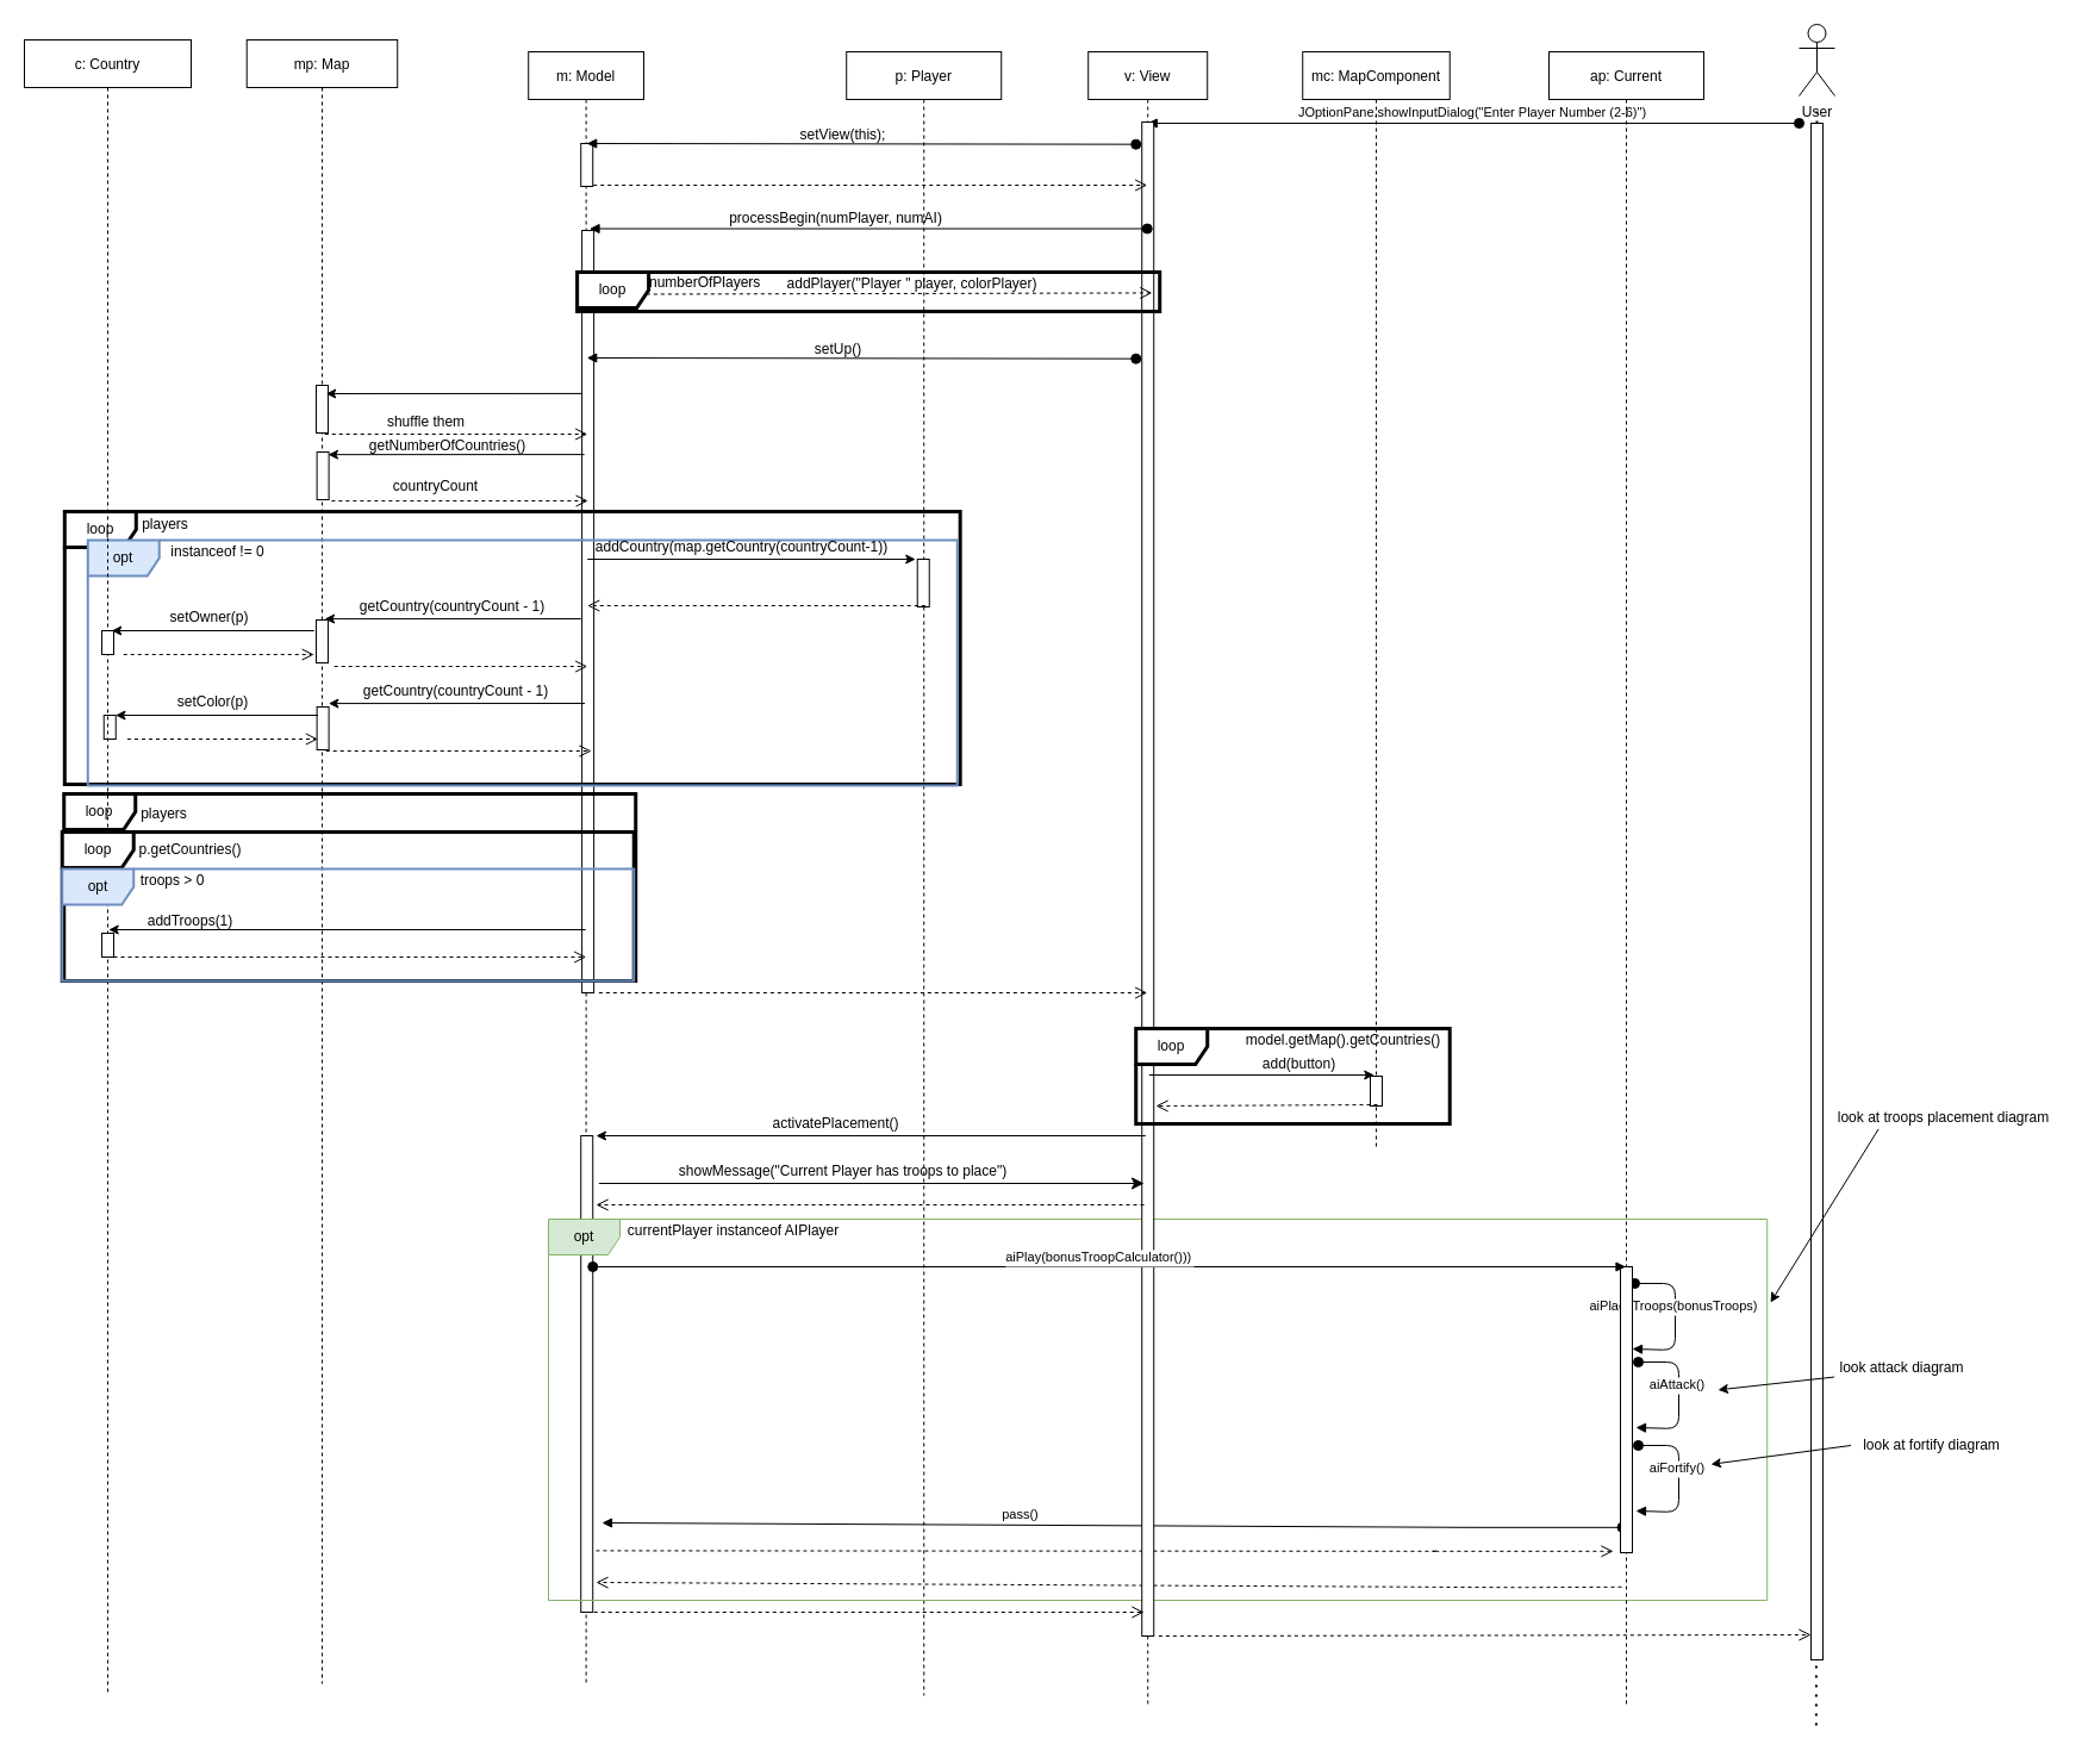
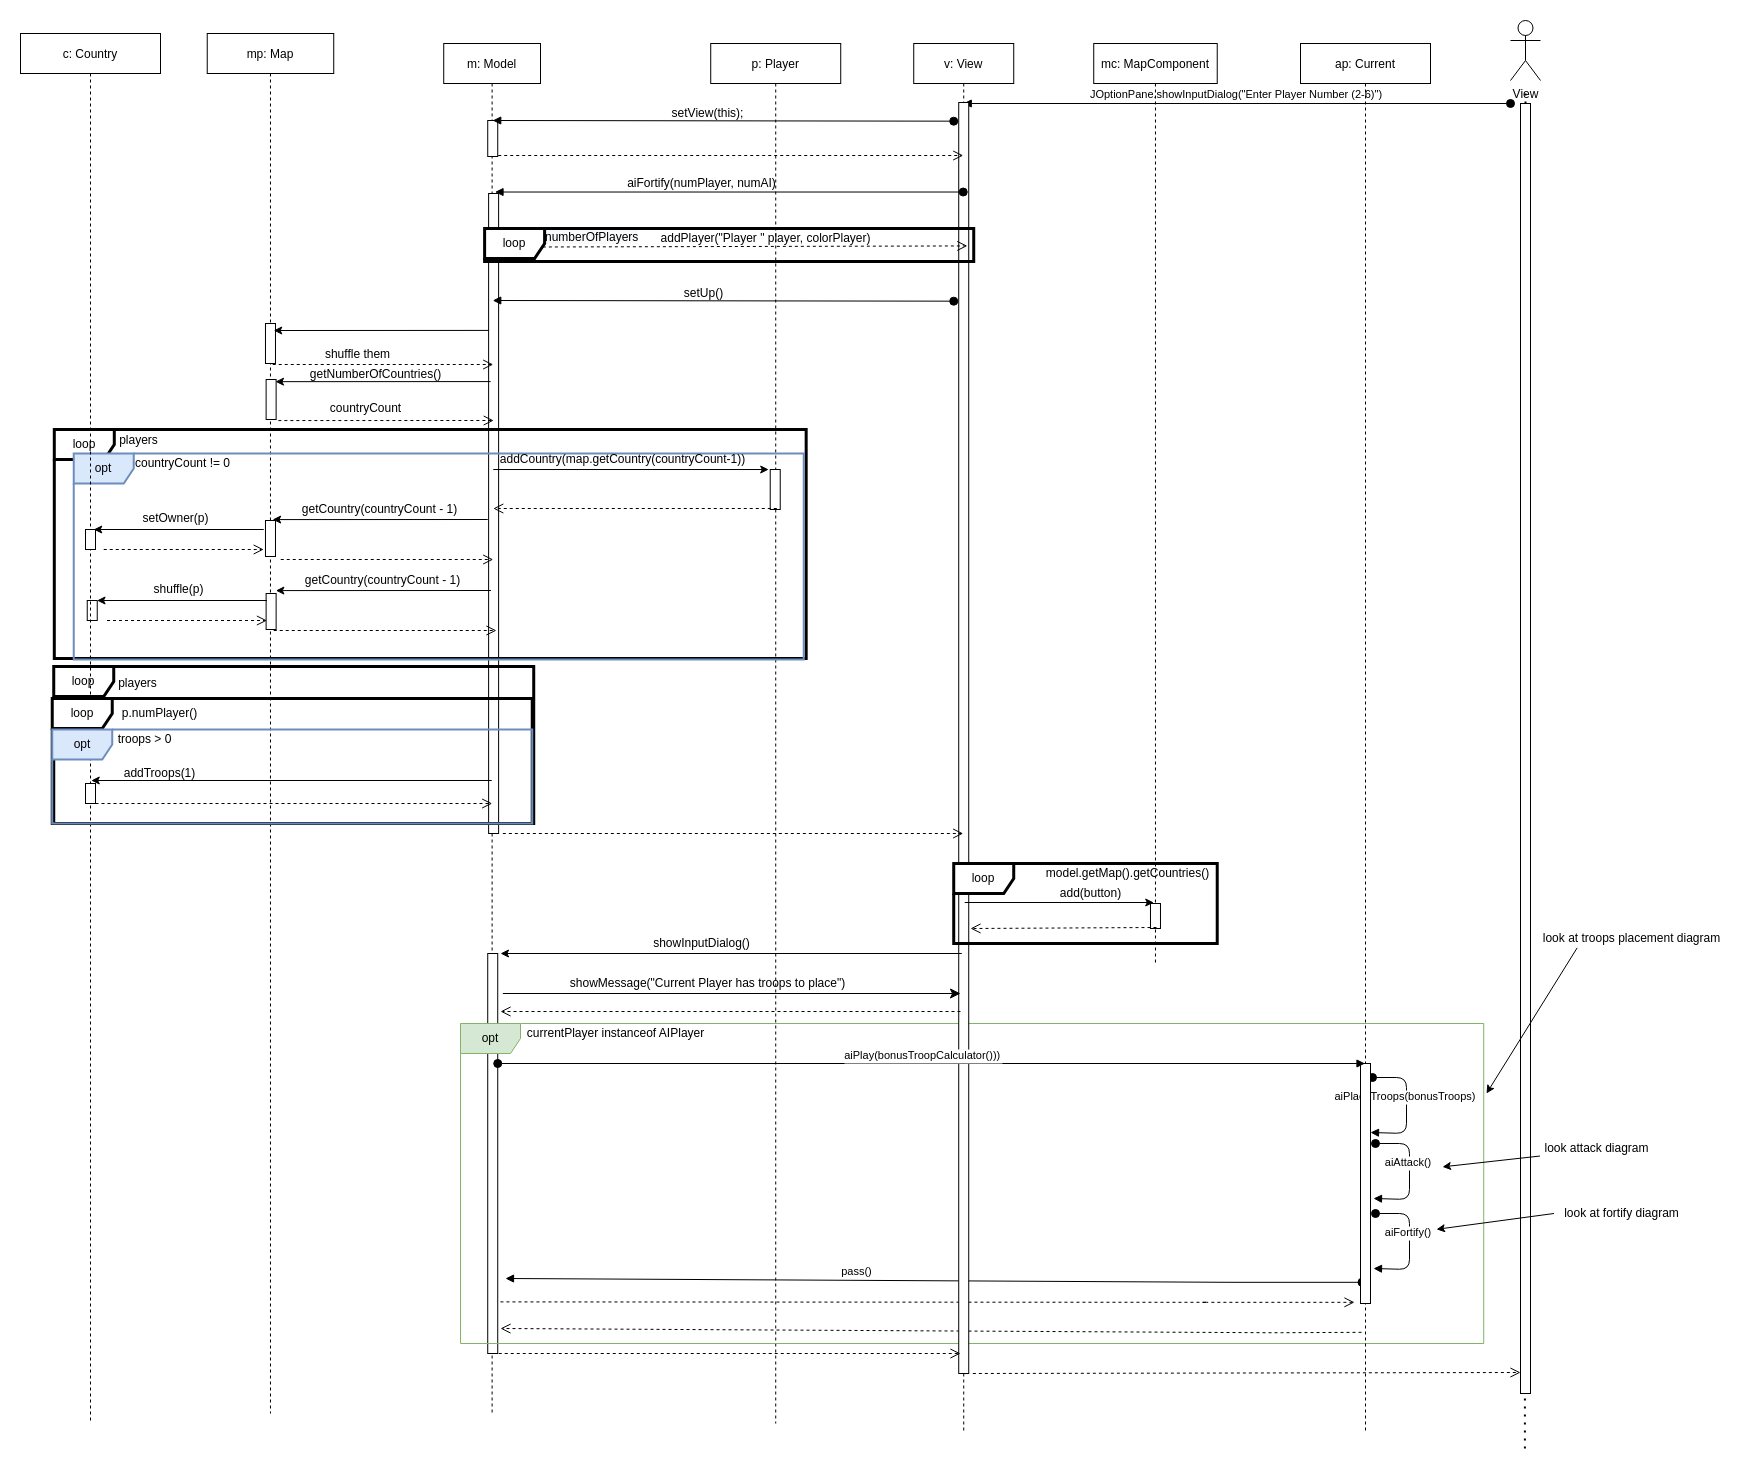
- <mxCell id="82" value="User" style="shape=umlActor;verticalLabelPosition=bottom;verticalAlign=top;html=1;" parent="1" vertex="1"><mxGeometry x="1510" y="20" width="30" height="60" as="geometry" /></mxCell>
+ <mxCell id="82" value="View" style="shape=umlActor;verticalLabelPosition=bottom;verticalAlign=top;html=1;" parent="1" vertex="1"><mxGeometry x="1510" y="20" width="30" height="60" as="geometry" /></mxCell>
- <mxCell id="51" value="processBegin(numPlayer, numAI)" style="text;html=1;align=center;verticalAlign=middle;resizable=0;points=[];autosize=1;" parent="1" vertex="1"><mxGeometry x="605.73" y="173" width="190" height="20" as="geometry" /></mxCell>
+ <mxCell id="51" value="aiFortify(numPlayer, numAI)" style="text;html=1;align=center;verticalAlign=middle;resizable=0;points=[];autosize=1;" parent="1" vertex="1"><mxGeometry x="605.73" y="173" width="190" height="20" as="geometry" /></mxCell>
- <mxCell id="49" value="instanceof != 0" style="text;html=1;align=center;verticalAlign=middle;resizable=0;points=[];autosize=1;" parent="1" vertex="1"><mxGeometry x="127.23" y="453" width="110" height="20" as="geometry" /></mxCell>
+ <mxCell id="49" value="countryCount != 0" style="text;html=1;align=center;verticalAlign=middle;resizable=0;points=[];autosize=1;" parent="1" vertex="1"><mxGeometry x="127.23" y="453" width="110" height="20" as="geometry" /></mxCell>
- <mxCell id="43" value="setColor(p)" style="text;html=1;align=center;verticalAlign=middle;resizable=0;points=[];autosize=1;" parent="1" vertex="1"><mxGeometry x="142.99" y="579" width="70" height="20" as="geometry" /></mxCell>
+ <mxCell id="43" value="shuffle(p)" style="text;html=1;align=center;verticalAlign=middle;resizable=0;points=[];autosize=1;" parent="1" vertex="1"><mxGeometry x="142.99" y="579" width="70" height="20" as="geometry" /></mxCell>
- <mxCell id="77" value="p.getCountries()" style="text;html=1;align=center;verticalAlign=middle;resizable=0;points=[];autosize=1;" parent="1" vertex="1"><mxGeometry x="108.74" y="703" width="100" height="20" as="geometry" /></mxCell>
+ <mxCell id="77" value="p.numPlayer()" style="text;html=1;align=center;verticalAlign=middle;resizable=0;points=[];autosize=1;" parent="1" vertex="1"><mxGeometry x="108.74" y="703" width="100" height="20" as="geometry" /></mxCell>
- <mxCell id="84" value="activatePlacement()" style="text;html=1;align=center;verticalAlign=middle;resizable=0;points=[];autosize=1;" vertex="1" parent="1"><mxGeometry x="640.73" y="933" width="120" height="20" as="geometry" /></mxCell>
+ <mxCell id="84" value="showInputDialog()" style="text;html=1;align=center;verticalAlign=middle;resizable=0;points=[];autosize=1;" vertex="1" parent="1"><mxGeometry x="640.73" y="933" width="120" height="20" as="geometry" /></mxCell>
